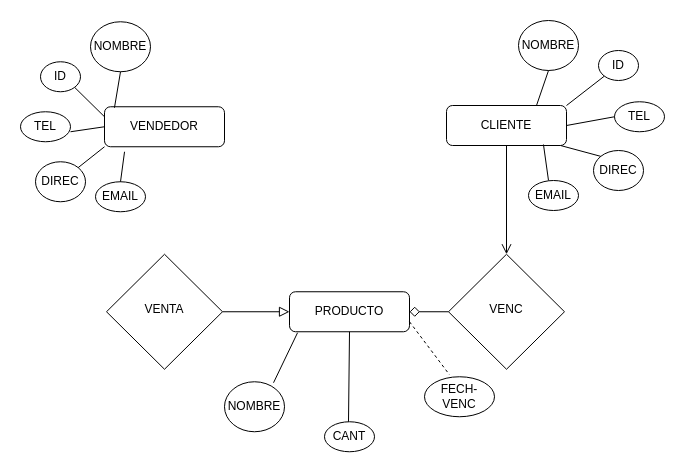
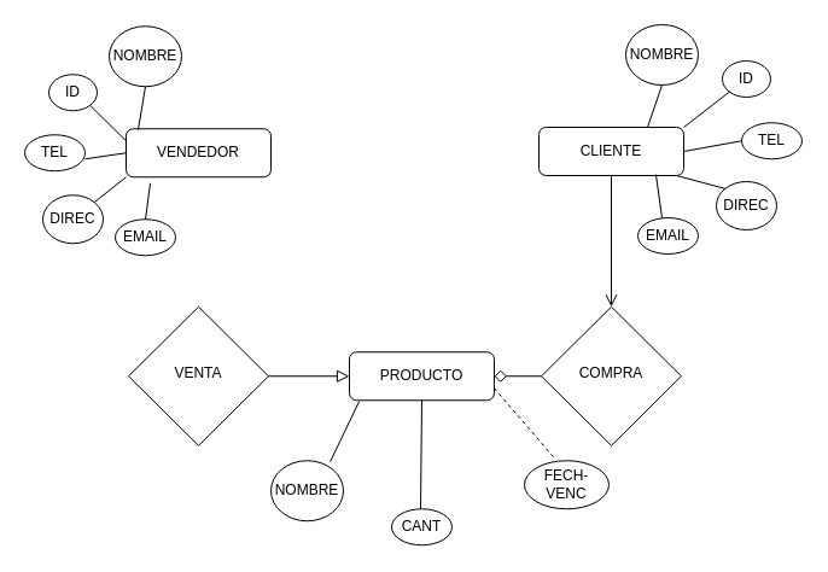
- <mxCell id="33" value="VENC" style="rhombus;whiteSpace=wrap;html=1;shadow=0;fontFamily=Helvetica;fontSize=12;align=center;strokeWidth=1;spacing=6;spacingTop=-4;" vertex="1" parent="1"><mxGeometry x="448" y="253.75" width="116" height="115" as="geometry" /></mxCell>
+ <mxCell id="33" value="COMPRA" style="rhombus;whiteSpace=wrap;html=1;shadow=0;fontFamily=Helvetica;fontSize=12;align=center;strokeWidth=1;spacing=6;spacingTop=-4;" vertex="1" parent="1"><mxGeometry x="448" y="253.75" width="116" height="115" as="geometry" /></mxCell>
- <mxCell id="29" value="FECH- VENC" style="ellipse;whiteSpace=wrap;html=1;" vertex="1" parent="1"><mxGeometry x="424" y="376.25" width="70" height="40" as="geometry" /></mxCell>
+ <mxCell id="29" value="FECH- VENC" style="ellipse;whiteSpace=wrap;html=1;" vertex="1" parent="1"><mxGeometry x="434" y="381.25" width="70" height="40" as="geometry" /></mxCell>
